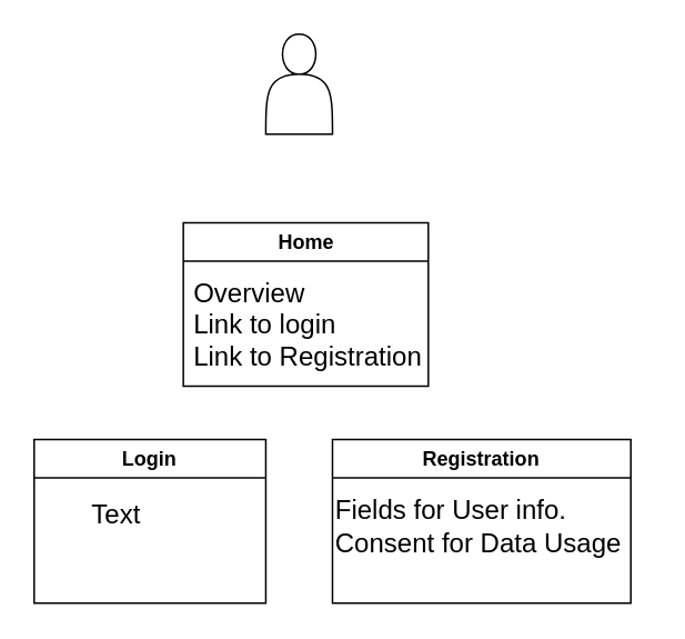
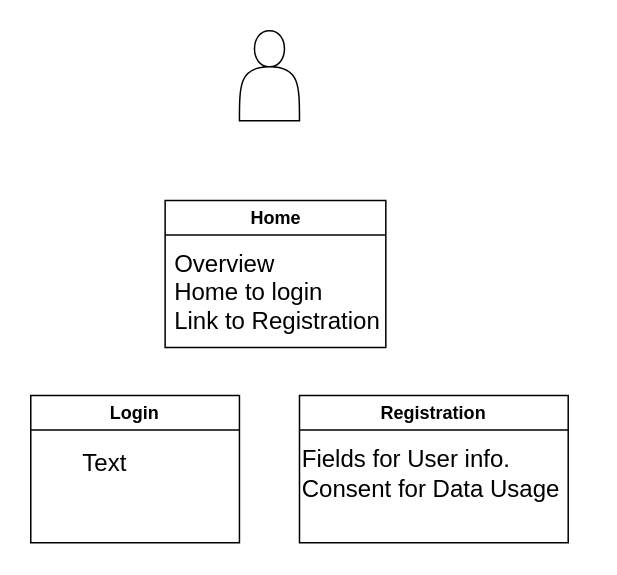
- <mxCell id="4" value="Overview&lt;div&gt;Link to login&lt;/div&gt;&lt;div&gt;Link to Registration&lt;/div&gt;" style="text;html=1;align=left;verticalAlign=middle;resizable=0;points=[];autosize=1;strokeColor=none;fillColor=none;fontSize=16;" vertex="1" parent="3"><mxGeometry x="4.5" y="26" width="155" height="70" as="geometry" /></mxCell>
+ <mxCell id="4" value="Overview&lt;div&gt;Home to login&lt;/div&gt;&lt;div&gt;Link to Registration&lt;/div&gt;" style="text;html=1;align=left;verticalAlign=middle;resizable=0;points=[];autosize=1;strokeColor=none;fillColor=none;fontSize=16;" vertex="1" parent="3"><mxGeometry x="4.5" y="26" width="155" height="70" as="geometry" /></mxCell>
